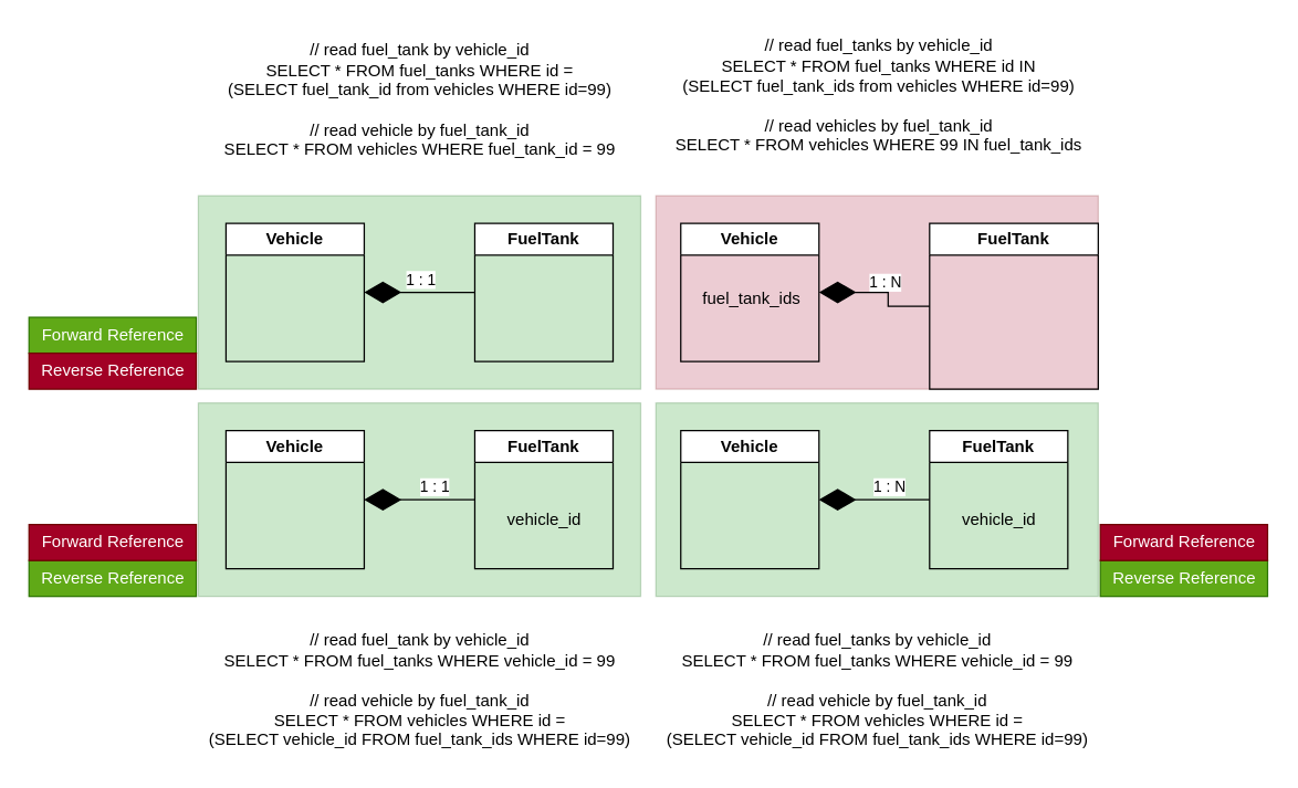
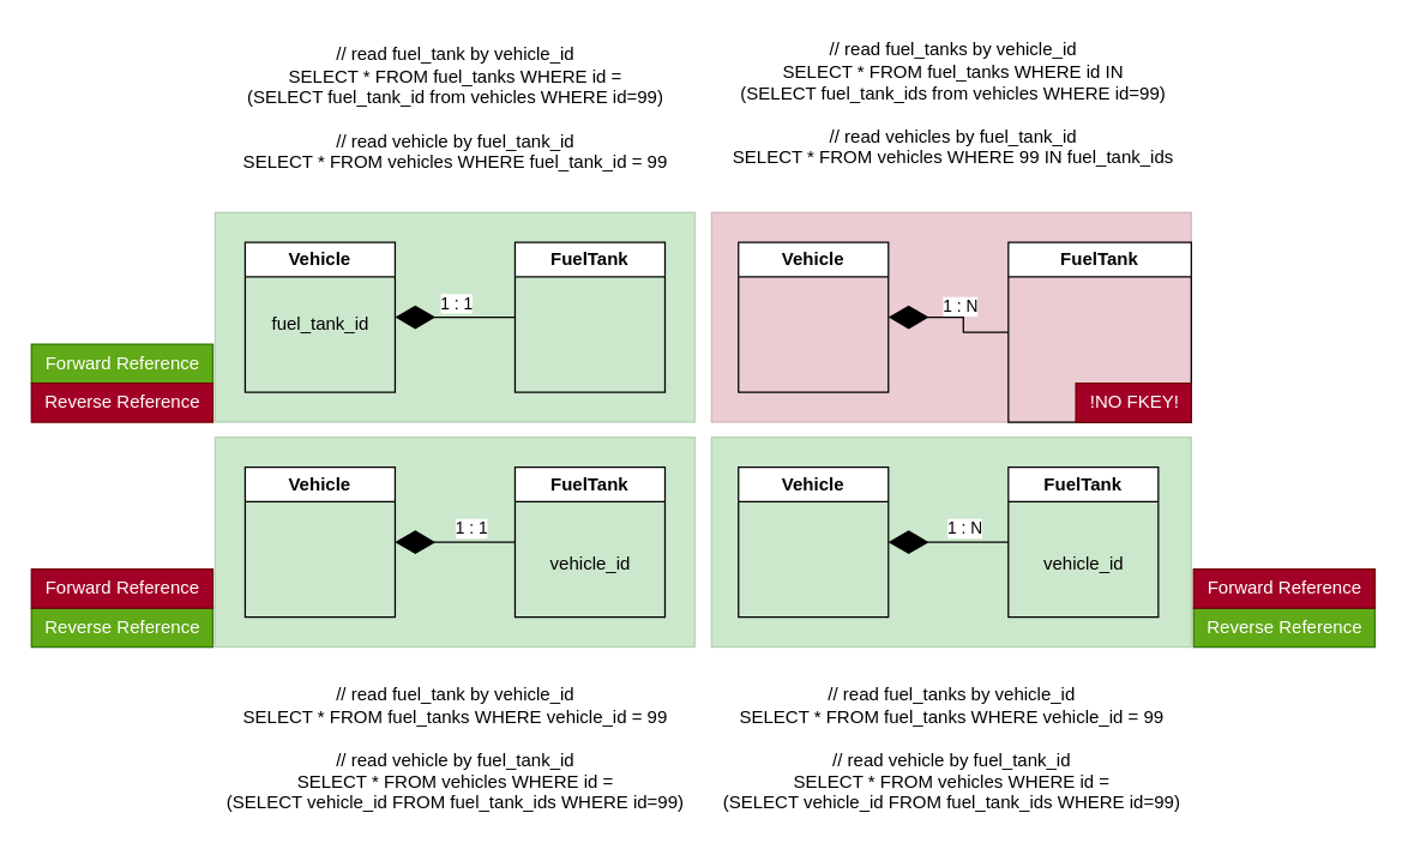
+ <mxCell id="7" value="fuel_tank_id" style="text;html=1;align=center;verticalAlign=middle;resizable=0;points=[];autosize=1;strokeColor=none;fillColor=none;" parent="6" vertex="1"><mxGeometry x="5" y="40" width="90" height="30" as="geometry" /></mxCell>
- <mxCell id="17" value="fuel_tank_ids" style="text;html=1;align=center;verticalAlign=middle;resizable=0;points=[];autosize=1;strokeColor=none;fillColor=none;" parent="16" vertex="1"><mxGeometry x="6" y="42" width="89" height="26" as="geometry" /></mxCell>
+ <mxCell id="21" value="!NO FKEY!" style="text;html=1;align=center;verticalAlign=middle;resizable=0;points=[];autosize=1;strokeColor=#6F0000;fillColor=#a20025;fontColor=#ffffff;" parent="20" vertex="1"><mxGeometry x="45" y="94" width="77" height="26" as="geometry" /></mxCell>
